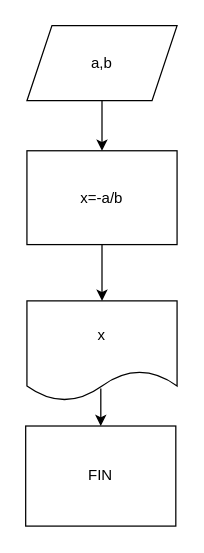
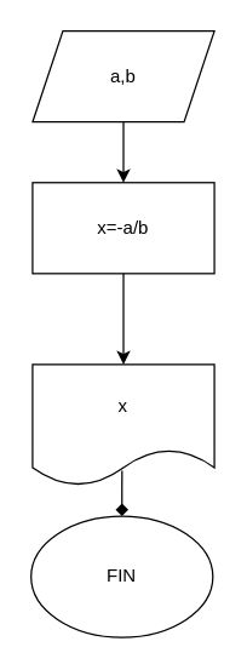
- <mxCell id="4" value="x=-a/b" style="rounded=0;whiteSpace=wrap;html=1;" vertex="1" parent="1"><mxGeometry x="21" y="120" width="120" height="75" as="geometry" /></mxCell>
+ <mxCell id="4" value="x=-a/b" style="rounded=0;whiteSpace=wrap;html=1;" vertex="1" parent="1"><mxGeometry x="21" y="120" width="120" height="60" as="geometry" /></mxCell>
- <mxCell id="7" value="" style="endArrow=classic;html=1;exitX=0.492;exitY=0.875;exitDx=0;exitDy=0;exitPerimeter=0;" edge="1" parent="1" source="6" target="8"><mxGeometry width="50" height="50" relative="1" as="geometry"><mxPoint x="61" y="280" as="sourcePoint" /><mxPoint x="80" y="380" as="targetPoint" /></mxGeometry></mxCell>
+ <mxCell id="7" value="" style="endArrow=diamond;html=1;exitX=0.492;exitY=0.875;exitDx=0;exitDy=0;exitPerimeter=0;" edge="1" parent="1" source="6" target="8"><mxGeometry width="50" height="50" relative="1" as="geometry"><mxPoint x="61" y="280" as="sourcePoint" /><mxPoint x="80" y="380" as="targetPoint" /></mxGeometry></mxCell>
- <mxCell id="8" value="FIN" style="whiteSpace=wrap;html=1;rounded=0;" vertex="1" parent="1"><mxGeometry x="20" y="340" width="120" height="80" as="geometry" /></mxCell>
+ <mxCell id="8" value="FIN" style="ellipse;whiteSpace=wrap;html=1;" vertex="1" parent="1"><mxGeometry x="20" y="340" width="120" height="80" as="geometry" /></mxCell>
